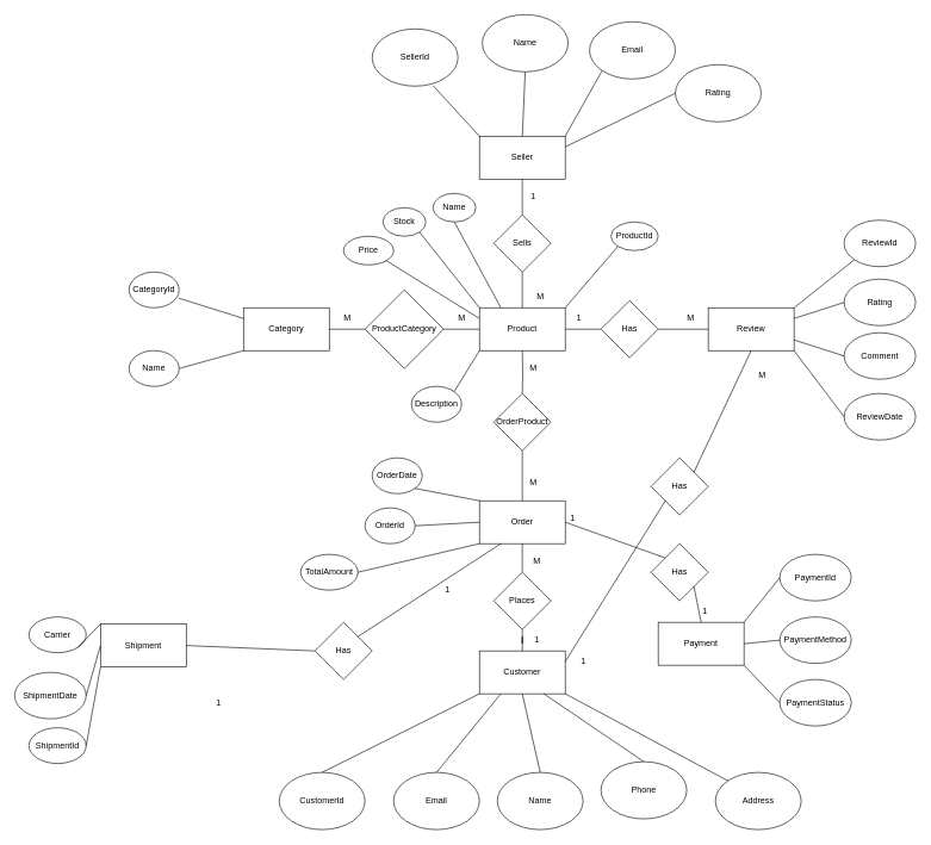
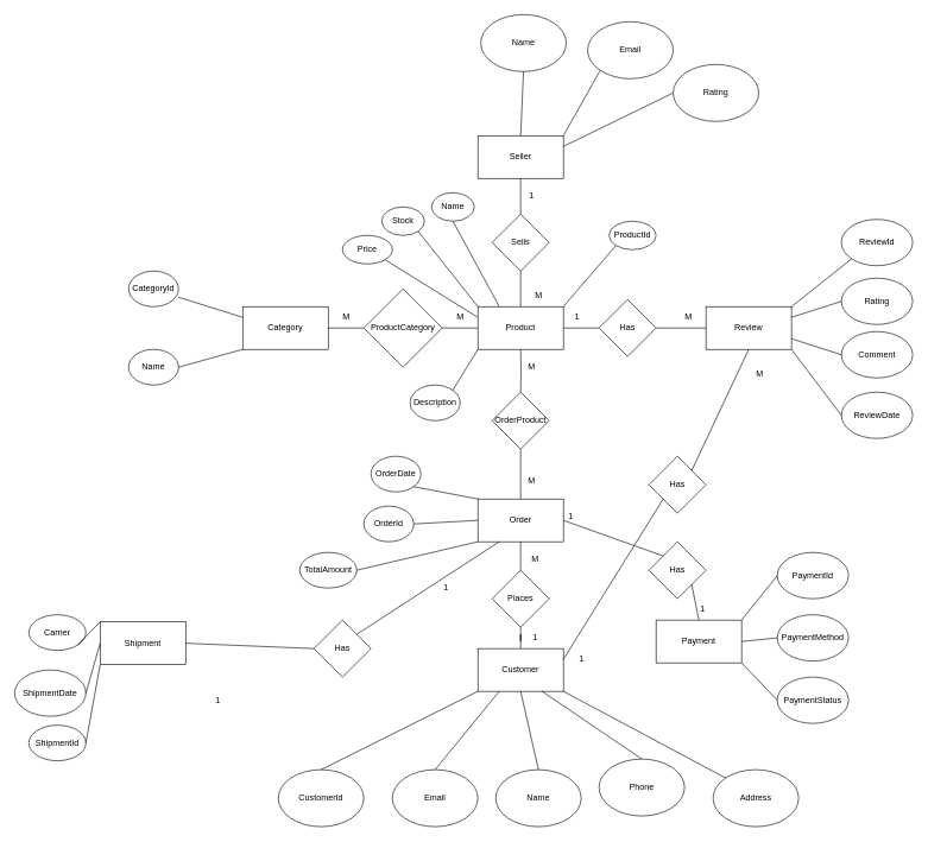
- <mxCell id="50" value="SellerId" style="ellipse;whiteSpace=wrap;html=1;" vertex="1" parent="1"><mxGeometry x="520" y="40" width="120" height="80" as="geometry" /></mxCell>
- <mxCell id="57" value="" style="endArrow=none;html=1;rounded=0;entryX=0.711;entryY=0.993;entryDx=0;entryDy=0;exitX=0;exitY=0;exitDx=0;exitDy=0;entryPerimeter=0;" edge="1" parent="1" source="4" target="50"><mxGeometry width="50" height="50" relative="1" as="geometry"><mxPoint x="820" y="235" as="sourcePoint" /><mxPoint x="1020" y="200" as="targetPoint" /></mxGeometry></mxCell>
